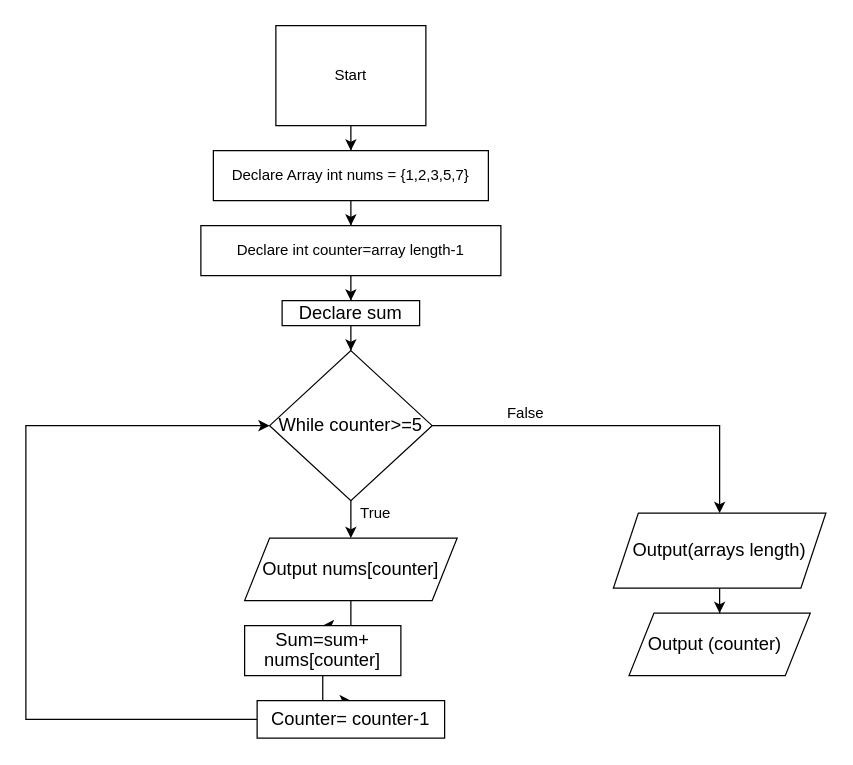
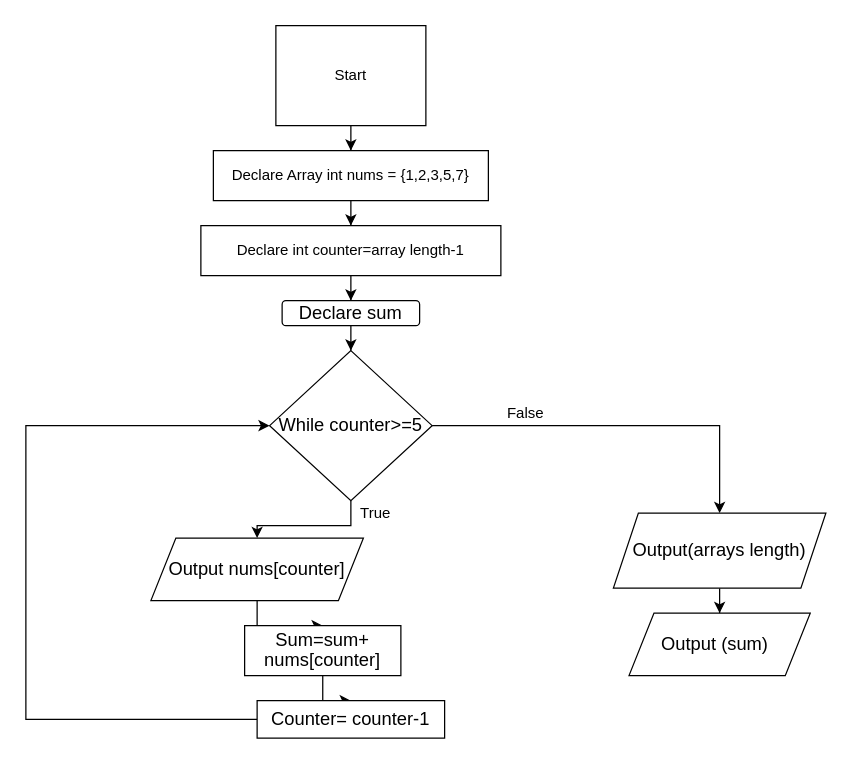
- <mxCell id="9" value="&lt;span style=&quot;font-size: 11.0pt ; line-height: 107% ; font-family: &amp;#34;calibri&amp;#34; , sans-serif&quot;&gt;Declare sum&lt;/span&gt;" style="whiteSpace=wrap;html=1;" vertex="1" parent="1"><mxGeometry x="225" y="240" width="110" height="20" as="geometry" /></mxCell>
+ <mxCell id="9" value="&lt;span style=&quot;font-size: 11.0pt ; line-height: 107% ; font-family: &amp;#34;calibri&amp;#34; , sans-serif&quot;&gt;Declare sum&lt;/span&gt;" style="whiteSpace=wrap;html=1;rounded=1;" vertex="1" parent="1"><mxGeometry x="225" y="240" width="110" height="20" as="geometry" /></mxCell>
- <mxCell id="14" value="&lt;span style=&quot;font-size: 11.0pt ; line-height: 107% ; font-family: &amp;#34;calibri&amp;#34; , sans-serif&quot;&gt;Output nums[counter]&lt;/span&gt;" style="shape=parallelogram;perimeter=parallelogramPerimeter;whiteSpace=wrap;html=1;fixedSize=1;" vertex="1" parent="1"><mxGeometry x="195" y="430" width="170" height="50" as="geometry" /></mxCell>
+ <mxCell id="14" value="&lt;span style=&quot;font-size: 11.0pt ; line-height: 107% ; font-family: &amp;#34;calibri&amp;#34; , sans-serif&quot;&gt;Output nums[counter]&lt;/span&gt;" style="shape=parallelogram;perimeter=parallelogramPerimeter;whiteSpace=wrap;html=1;fixedSize=1;" vertex="1" parent="1"><mxGeometry x="120" y="430" width="170" height="50" as="geometry" /></mxCell>
- <mxCell id="23" value="&lt;span style=&quot;font-size: 11.0pt ; line-height: 107% ; font-family: &amp;#34;calibri&amp;#34; , sans-serif&quot;&gt;Output  (counter)&amp;nbsp;&amp;nbsp;&lt;/span&gt;" style="shape=parallelogram;perimeter=parallelogramPerimeter;whiteSpace=wrap;html=1;fixedSize=1;" vertex="1" parent="1"><mxGeometry x="502.5" y="490" width="145" height="50" as="geometry" /></mxCell>
+ <mxCell id="23" value="&lt;span style=&quot;font-size: 11.0pt ; line-height: 107% ; font-family: &amp;#34;calibri&amp;#34; , sans-serif&quot;&gt;Output  (sum)&amp;nbsp;&amp;nbsp;&lt;/span&gt;" style="shape=parallelogram;perimeter=parallelogramPerimeter;whiteSpace=wrap;html=1;fixedSize=1;" vertex="1" parent="1"><mxGeometry x="502.5" y="490" width="145" height="50" as="geometry" /></mxCell>
